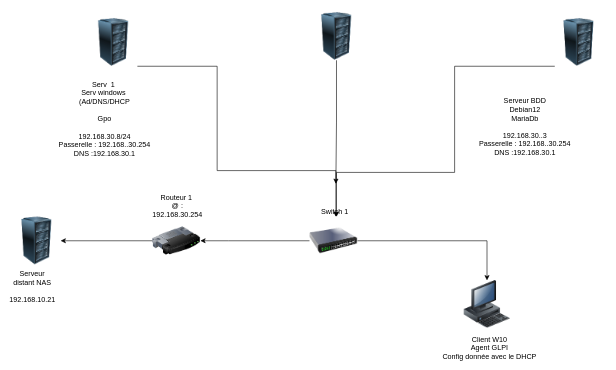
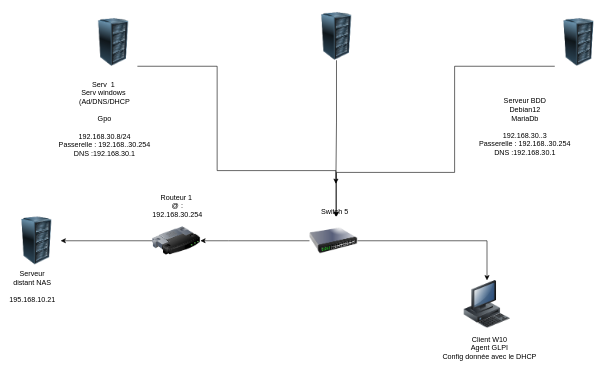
- <mxCell id="17" value="Switch 1&amp;nbsp;" style="text;html=1;align=center;verticalAlign=middle;whiteSpace=wrap;rounded=0;" vertex="1" parent="1"><mxGeometry x="529" y="338" width="60" height="30" as="geometry" /></mxCell>
+ <mxCell id="17" value="Switch 5&amp;nbsp;" style="text;html=1;align=center;verticalAlign=middle;whiteSpace=wrap;rounded=0;" vertex="1" parent="1"><mxGeometry x="529" y="338" width="60" height="30" as="geometry" /></mxCell>
- <mxCell id="19" value="Serveur distant NAS&lt;div&gt;&lt;br&gt;&lt;/div&gt;&lt;div&gt;192.168.10.21&lt;/div&gt;" style="text;html=1;align=center;verticalAlign=middle;whiteSpace=wrap;rounded=0;" vertex="1" parent="1"><mxGeometry x="23" y="463" width="60" height="30" as="geometry" /></mxCell>
+ <mxCell id="19" value="Serveur distant NAS&lt;div&gt;&lt;br&gt;&lt;/div&gt;&lt;div&gt;195.168.10.21&lt;/div&gt;" style="text;html=1;align=center;verticalAlign=middle;whiteSpace=wrap;rounded=0;" vertex="1" parent="1"><mxGeometry x="23" y="463" width="60" height="30" as="geometry" /></mxCell>
